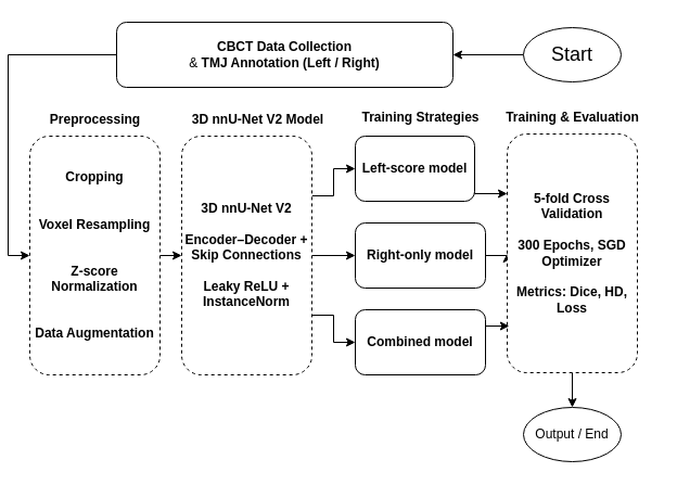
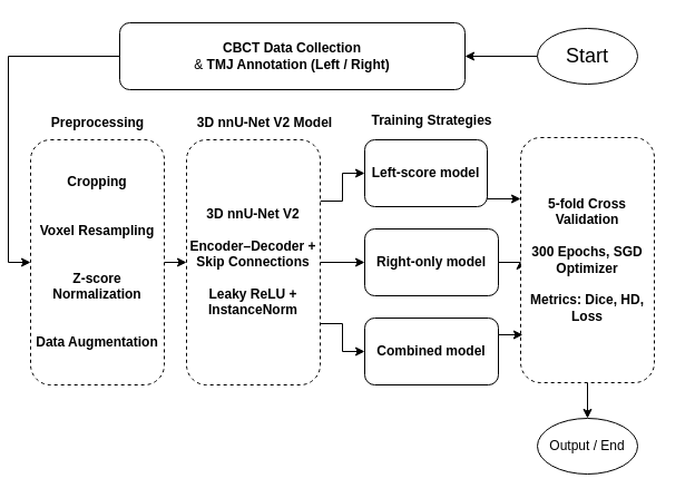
- <mxCell id="18" value="&lt;b&gt;Training &amp;amp; Evaluation&lt;/b&gt;" style="text;html=1;align=center;verticalAlign=middle;resizable=0;points=[];autosize=1;strokeColor=none;fillColor=none;" vertex="1" parent="1"><mxGeometry x="445" y="93" width="150" height="30" as="geometry" /></mxCell>
